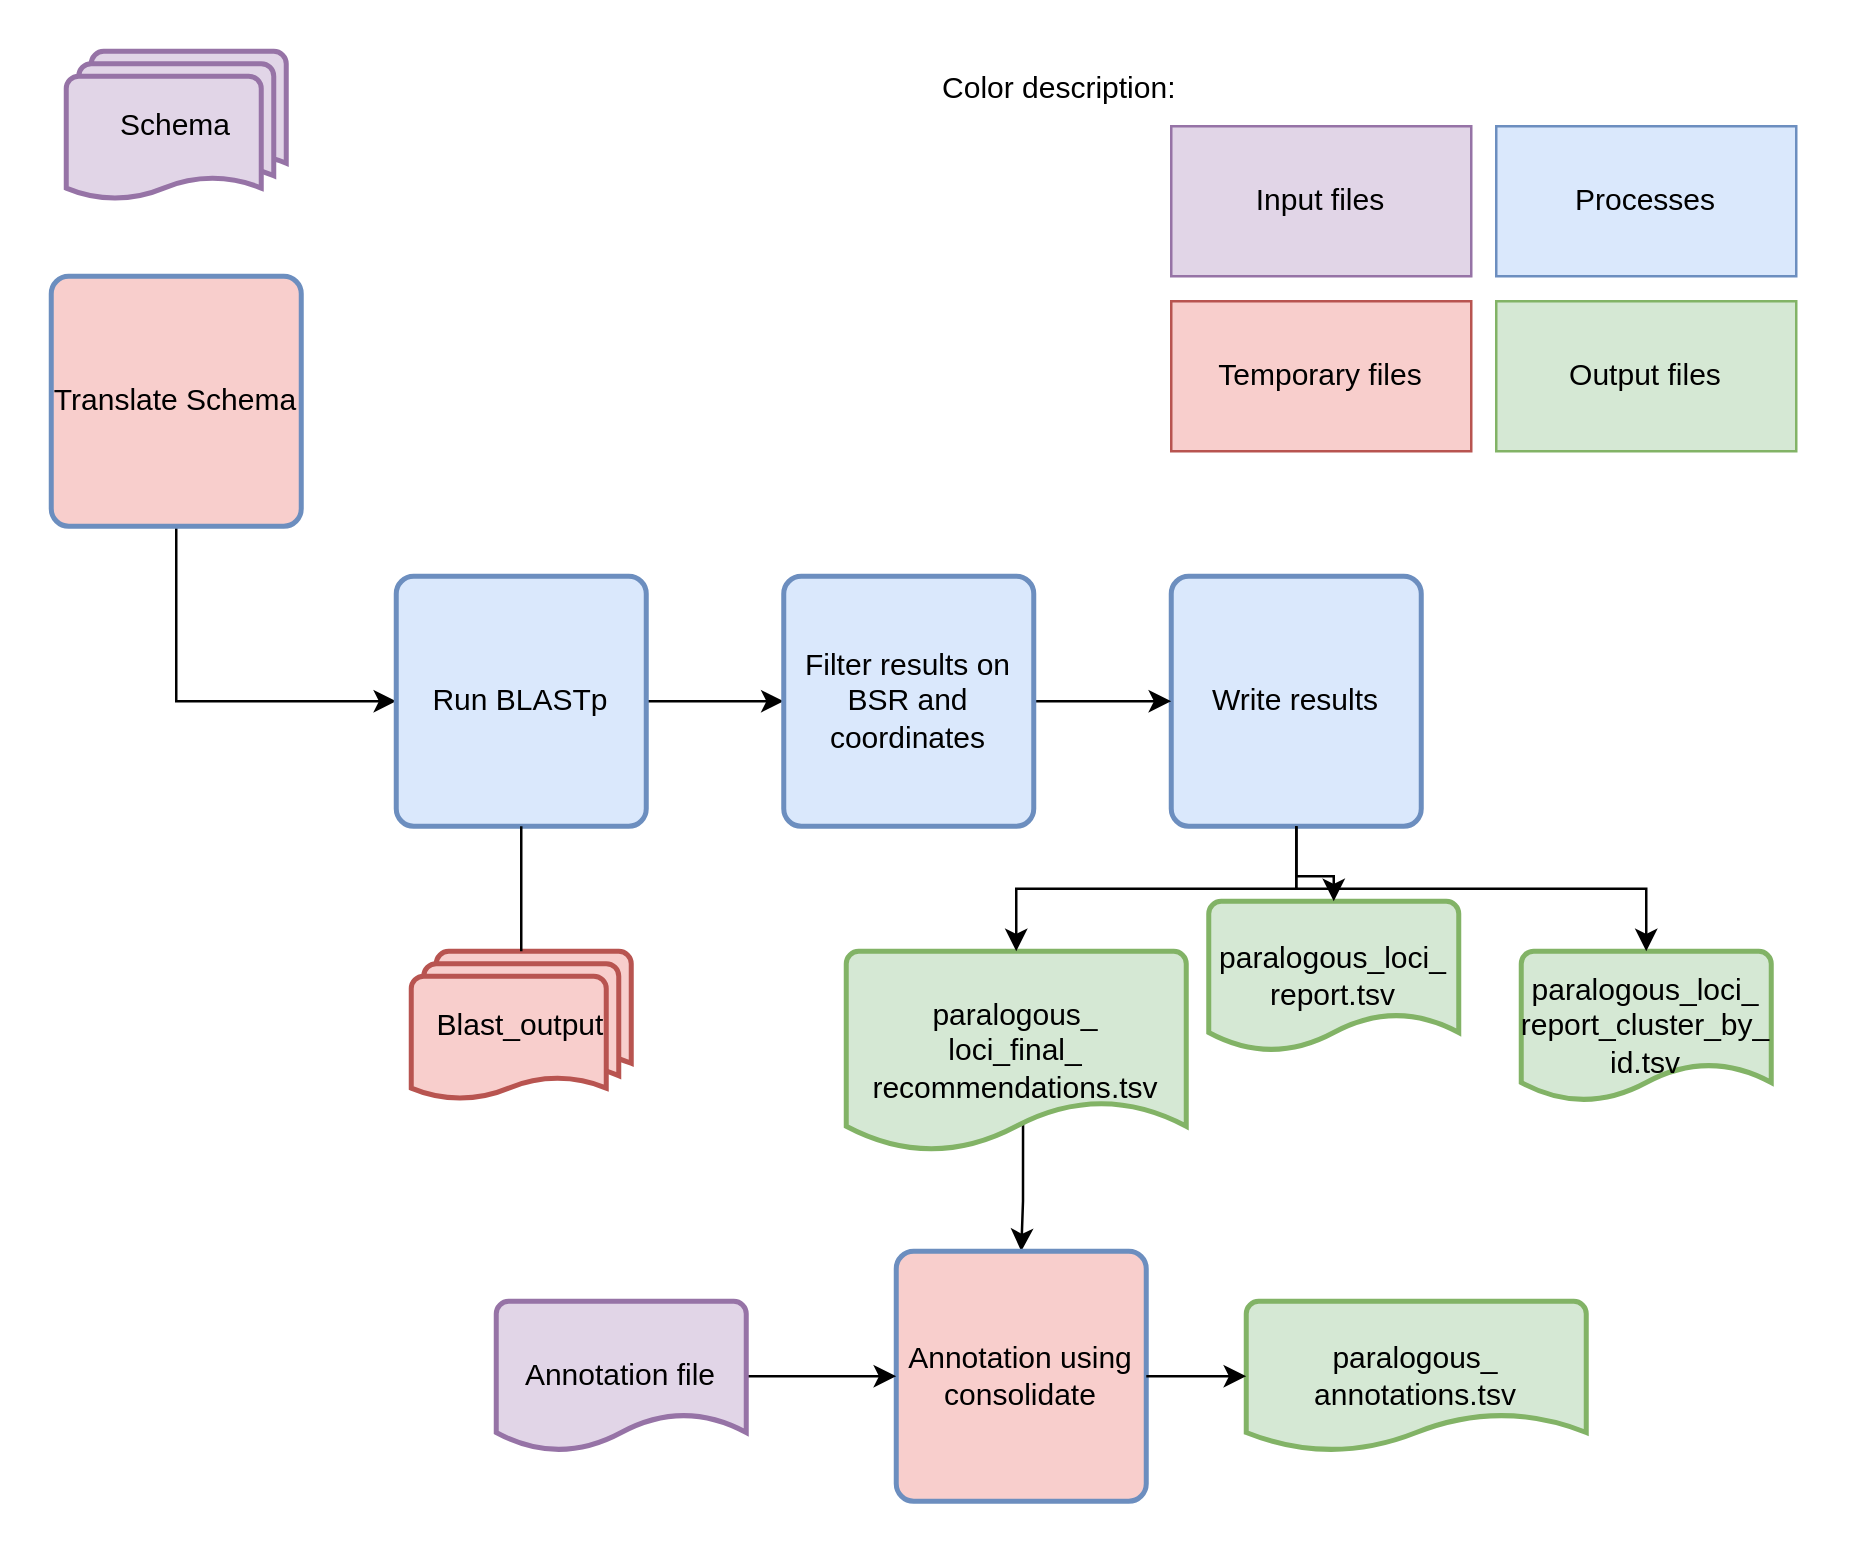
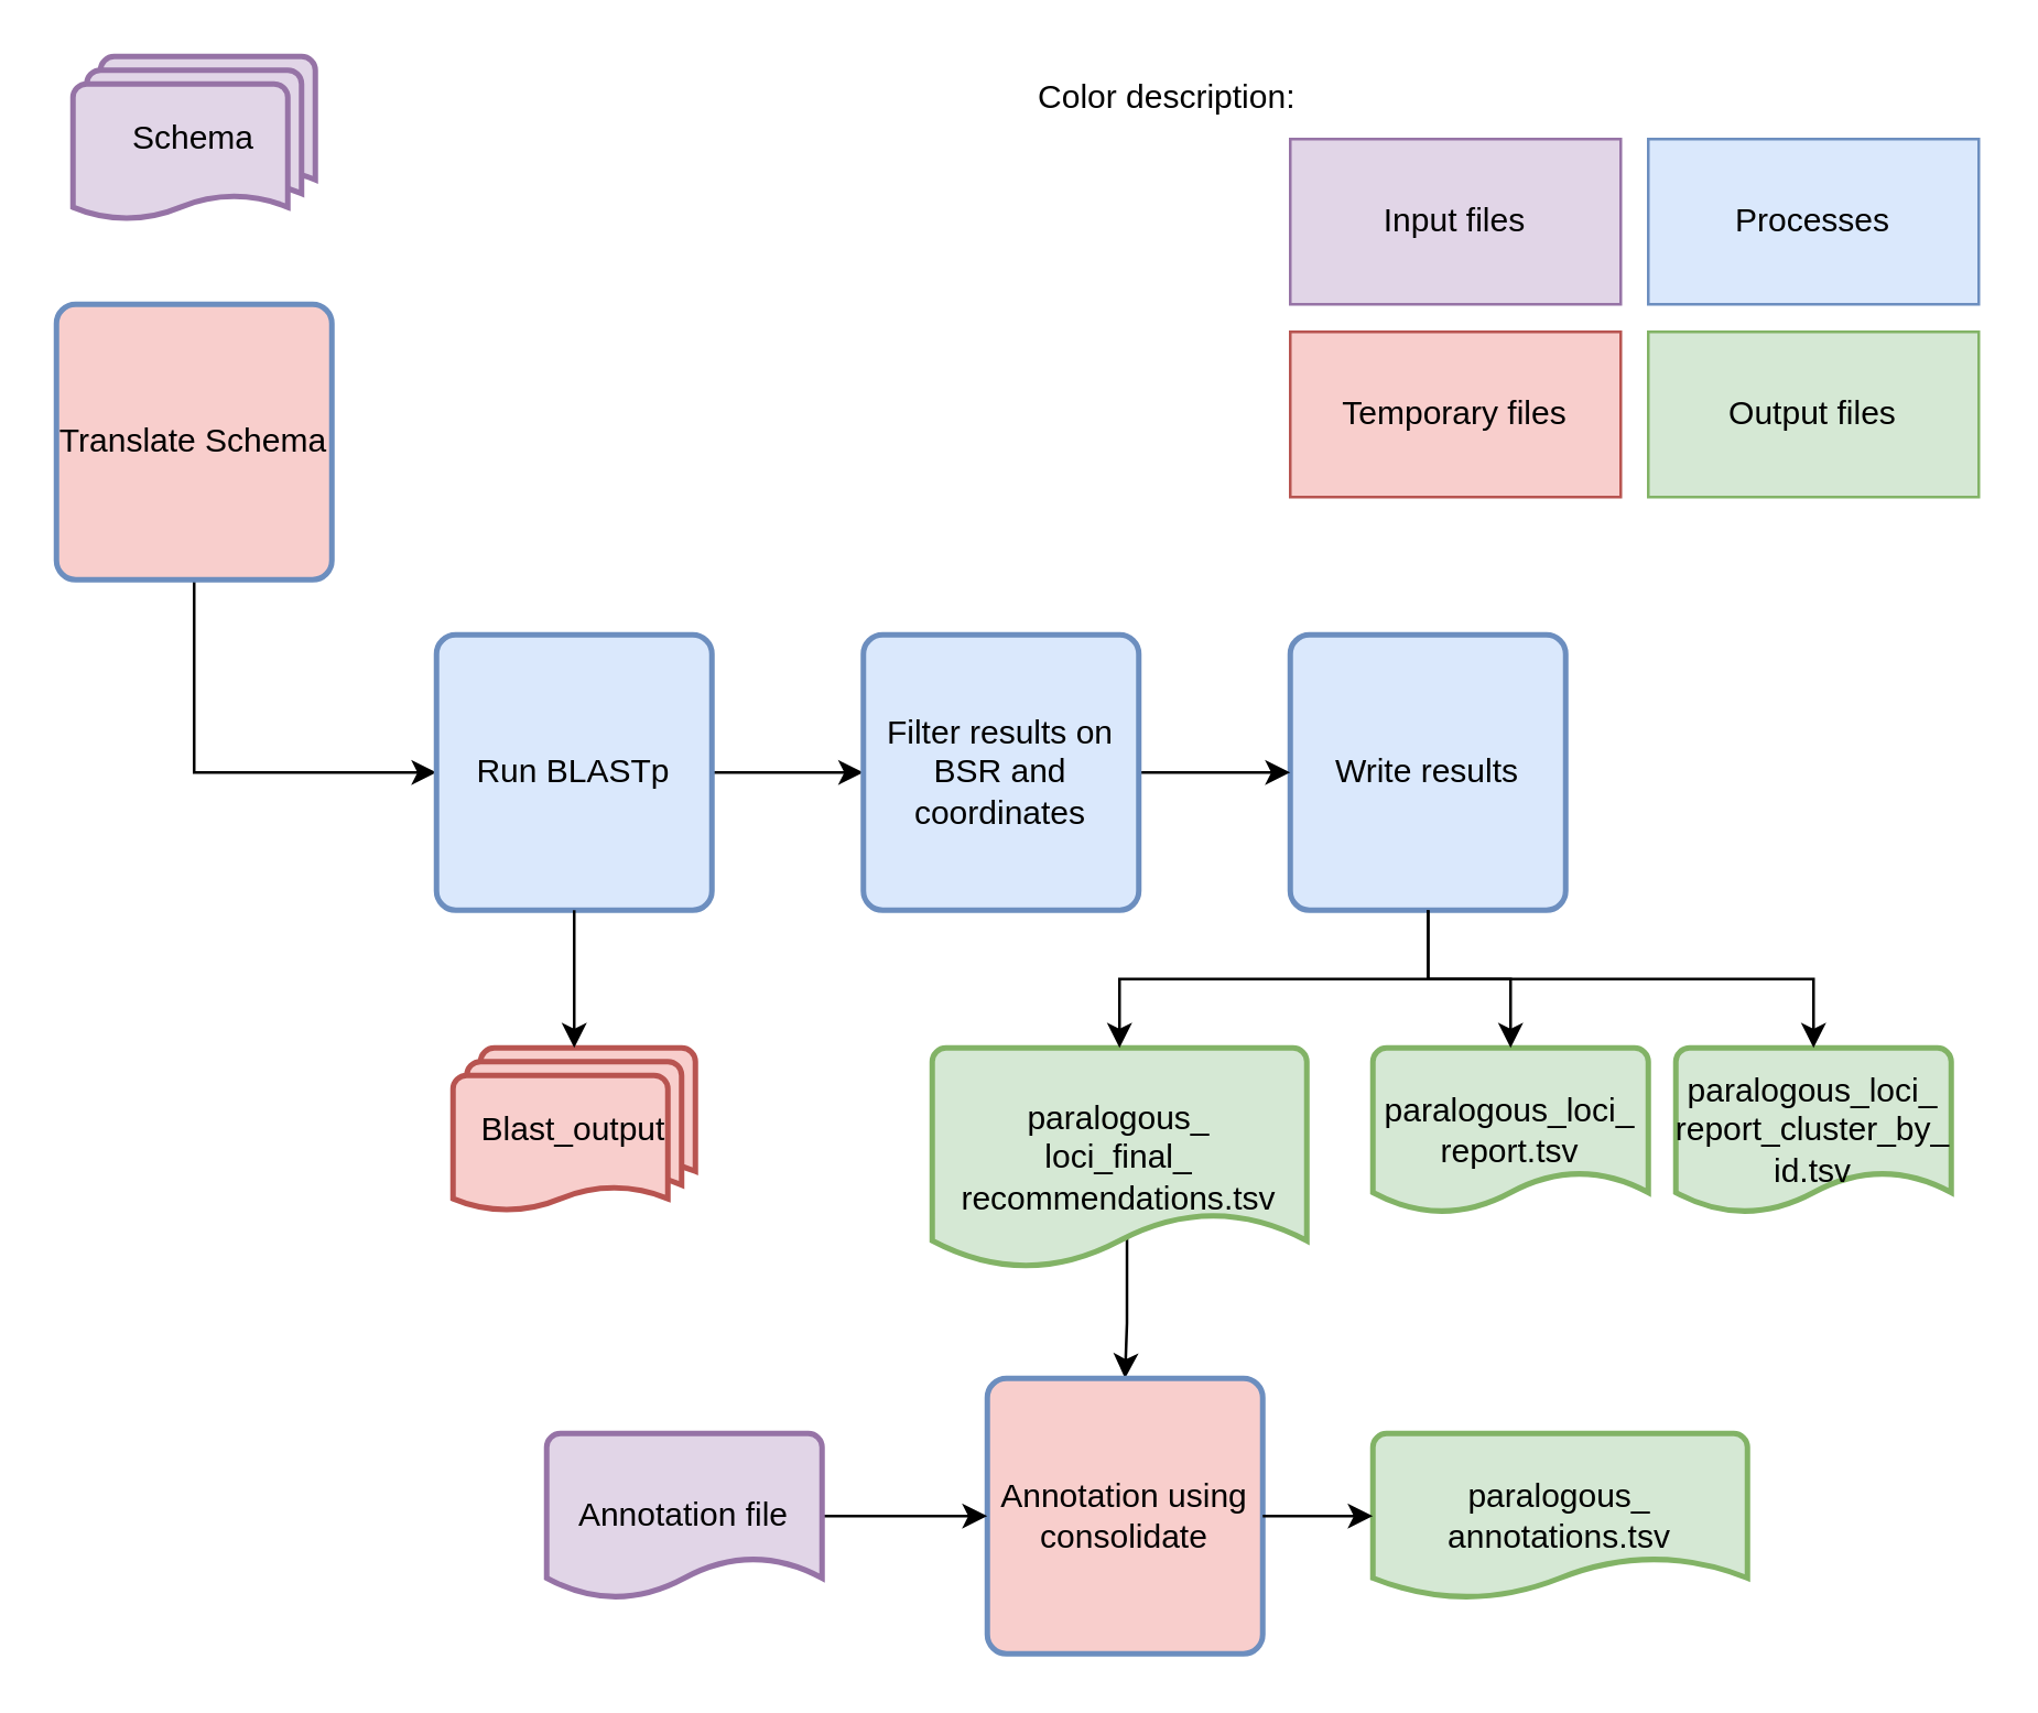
- <mxCell id="18" style="edgeStyle=orthogonalEdgeStyle;rounded=0;orthogonalLoop=1;jettySize=auto;html=1;entryX=0.5;entryY=0;entryDx=0;entryDy=0;entryPerimeter=0;endArrow=none;" parent="1" source="6" target="8" edge="1"><mxGeometry relative="1" as="geometry" /></mxCell>
+ <mxCell id="18" style="edgeStyle=orthogonalEdgeStyle;rounded=0;orthogonalLoop=1;jettySize=auto;html=1;entryX=0.5;entryY=0;entryDx=0;entryDy=0;entryPerimeter=0;" parent="1" source="6" target="8" edge="1"><mxGeometry relative="1" as="geometry" /></mxCell>
- <mxCell id="9" value="paralogous_loci_&lt;div&gt;report.tsv&lt;/div&gt;" style="strokeWidth=2;html=1;shape=mxgraph.flowchart.document2;whiteSpace=wrap;size=0.25;fillColor=#d5e8d4;strokeColor=#82b366;" parent="1" vertex="1"><mxGeometry x="483" y="360" width="100" height="60" as="geometry" /></mxCell>
+ <mxCell id="9" value="paralogous_loci_&lt;div&gt;report.tsv&lt;/div&gt;" style="strokeWidth=2;html=1;shape=mxgraph.flowchart.document2;whiteSpace=wrap;size=0.25;fillColor=#d5e8d4;strokeColor=#82b366;" parent="1" vertex="1"><mxGeometry x="498" y="380" width="100" height="60" as="geometry" /></mxCell>
